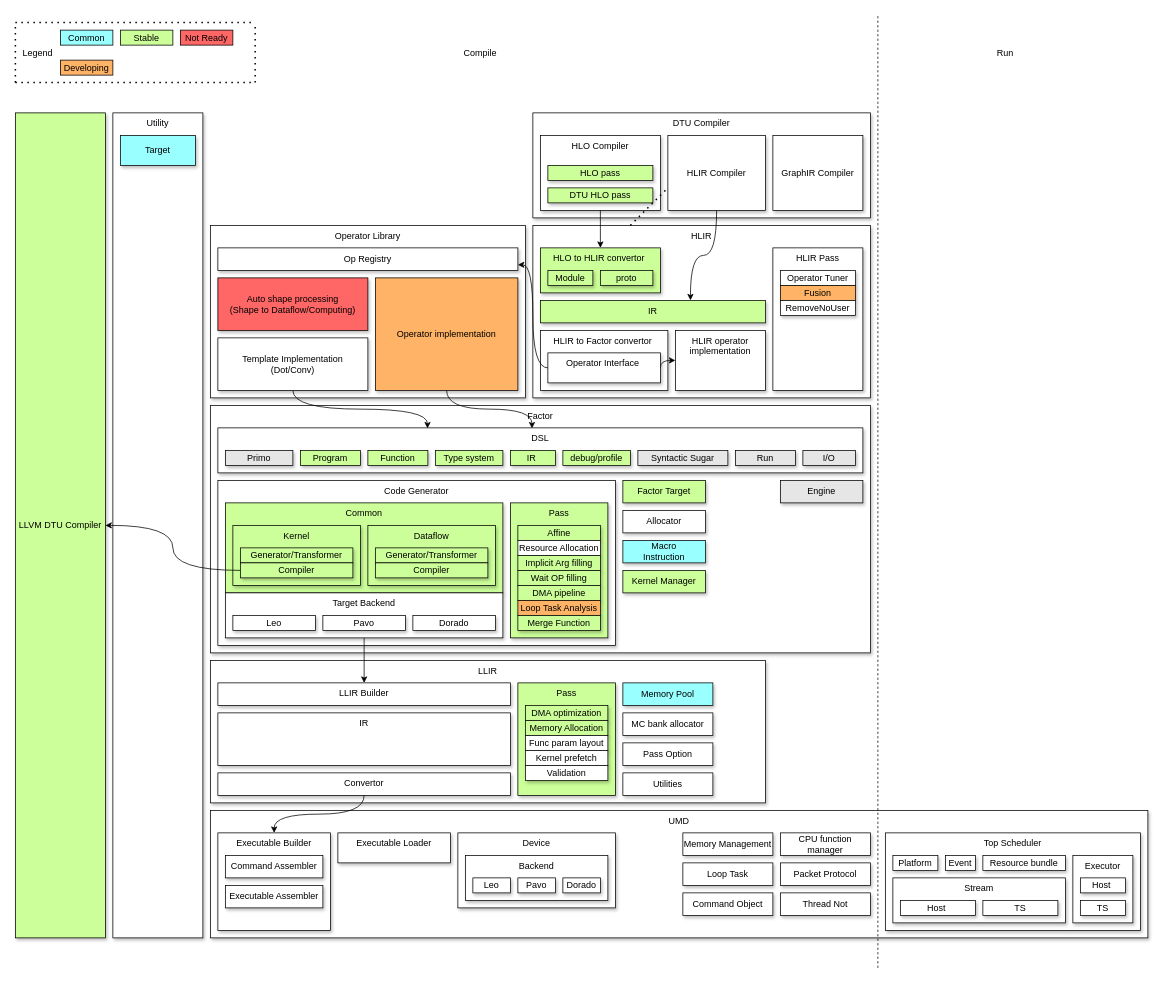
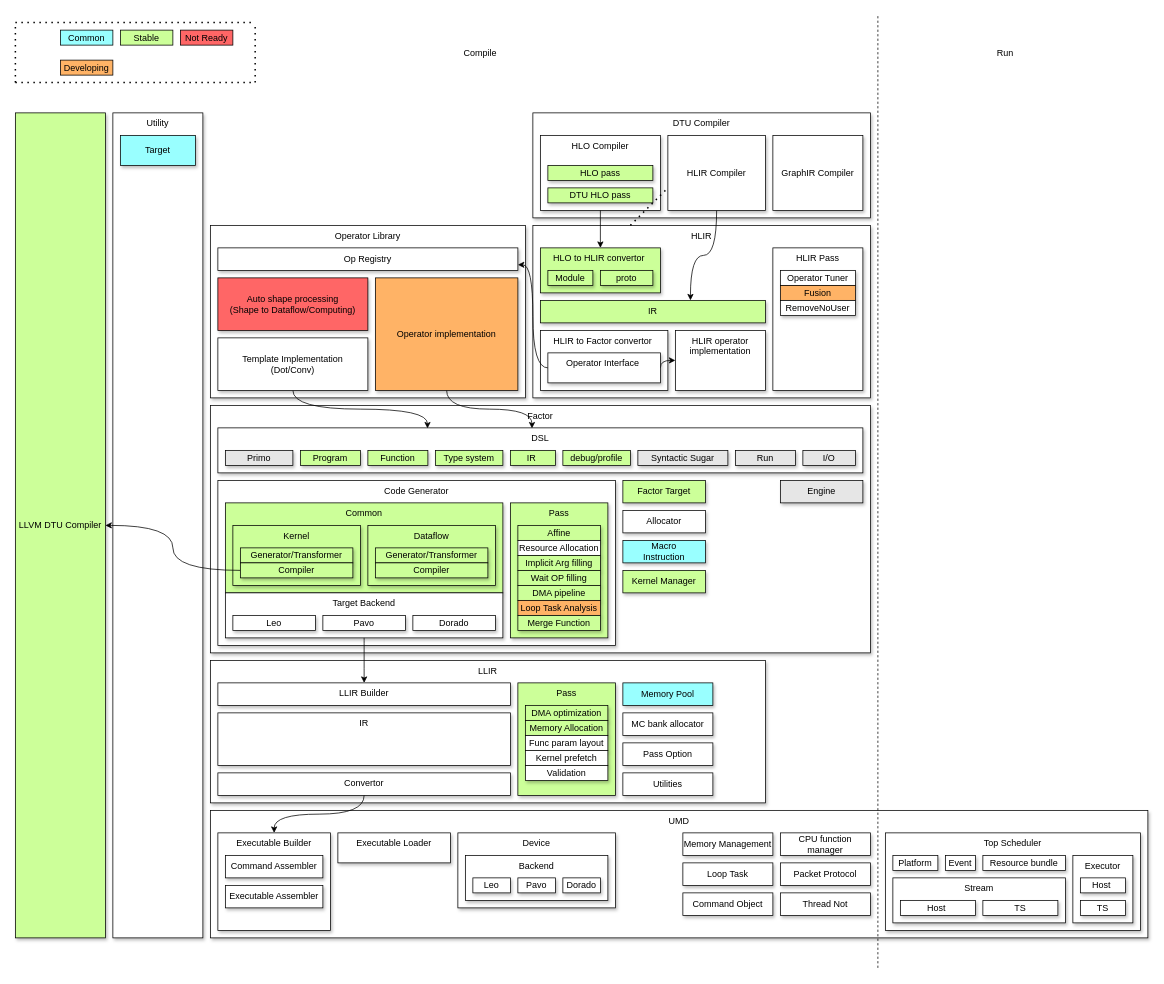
- <mxCell id="114" value="Legend" style="text;html=1;strokeColor=none;fillColor=none;align=center;verticalAlign=middle;whiteSpace=wrap;rounded=0;" vertex="1" parent="1"><mxGeometry x="30" y="59.66" width="40" height="20" as="geometry" /></mxCell>
